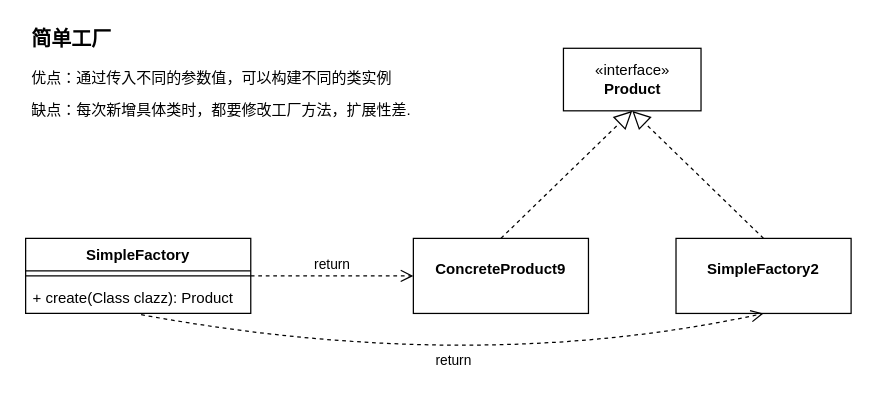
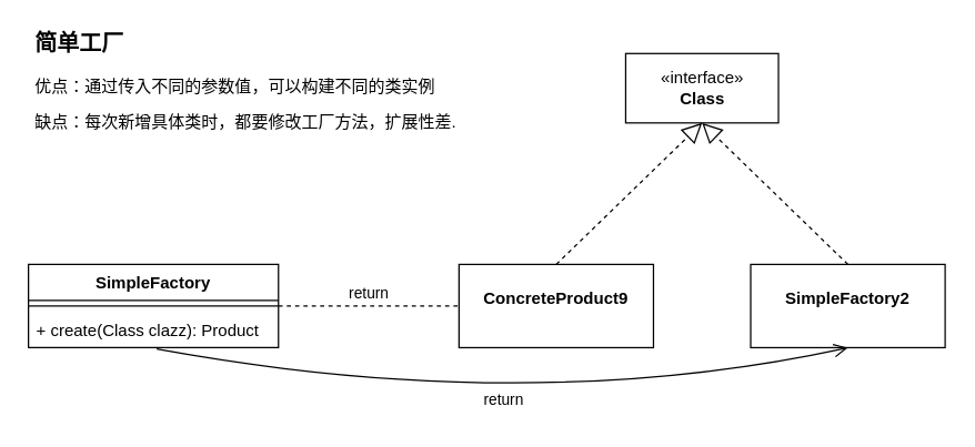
- <mxCell id="5" value="«interface»&lt;br&gt;&lt;b&gt;Product&lt;/b&gt;" style="html=1;" parent="1" vertex="1"><mxGeometry x="450" y="38" width="110" height="50" as="geometry" /></mxCell>
+ <mxCell id="5" value="«interface»&lt;br&gt;&lt;b&gt;Class&lt;/b&gt;" style="html=1;" parent="1" vertex="1"><mxGeometry x="450" y="38" width="110" height="50" as="geometry" /></mxCell>
- <mxCell id="10" value="return" style="html=1;verticalAlign=bottom;endArrow=open;dashed=1;endSize=8;exitX=1;exitY=0.5;exitDx=0;exitDy=0;entryX=0;entryY=0.5;entryDx=0;entryDy=0;" parent="1" source="2" target="6" edge="1"><mxGeometry relative="1" as="geometry"><mxPoint x="380" y="140" as="sourcePoint" /><mxPoint x="300" y="140" as="targetPoint" /></mxGeometry></mxCell>
+ <mxCell id="10" value="return" style="html=1;verticalAlign=bottom;endArrow=none;dashed=1;endSize=8;exitX=1;exitY=0.5;exitDx=0;exitDy=0;entryX=0;entryY=0.5;entryDx=0;entryDy=0;" parent="1" source="2" target="6" edge="1"><mxGeometry relative="1" as="geometry"><mxPoint x="380" y="140" as="sourcePoint" /><mxPoint x="300" y="140" as="targetPoint" /></mxGeometry></mxCell>
- <mxCell id="12" value="return" style="html=1;verticalAlign=bottom;endArrow=open;dashed=1;endSize=8;exitX=0.513;exitY=1.038;exitDx=0;exitDy=0;entryX=0.5;entryY=1;entryDx=0;entryDy=0;exitPerimeter=0;curved=1;" edge="1" parent="1" source="4" target="7"><mxGeometry relative="1" as="geometry"><mxPoint x="210" y="230" as="sourcePoint" /><mxPoint x="340" y="230" as="targetPoint" /><Array as="points"><mxPoint x="380" y="300" /></Array></mxGeometry></mxCell>
+ <mxCell id="12" value="return" style="html=1;verticalAlign=bottom;endArrow=open;dashed=0;endSize=8;exitX=0.513;exitY=1.038;exitDx=0;exitDy=0;entryX=0.5;entryY=1;entryDx=0;entryDy=0;exitPerimeter=0;curved=1;" edge="1" parent="1" source="4" target="7"><mxGeometry relative="1" as="geometry"><mxPoint x="210" y="230" as="sourcePoint" /><mxPoint x="340" y="230" as="targetPoint" /><Array as="points"><mxPoint x="380" y="300" /></Array></mxGeometry></mxCell>
